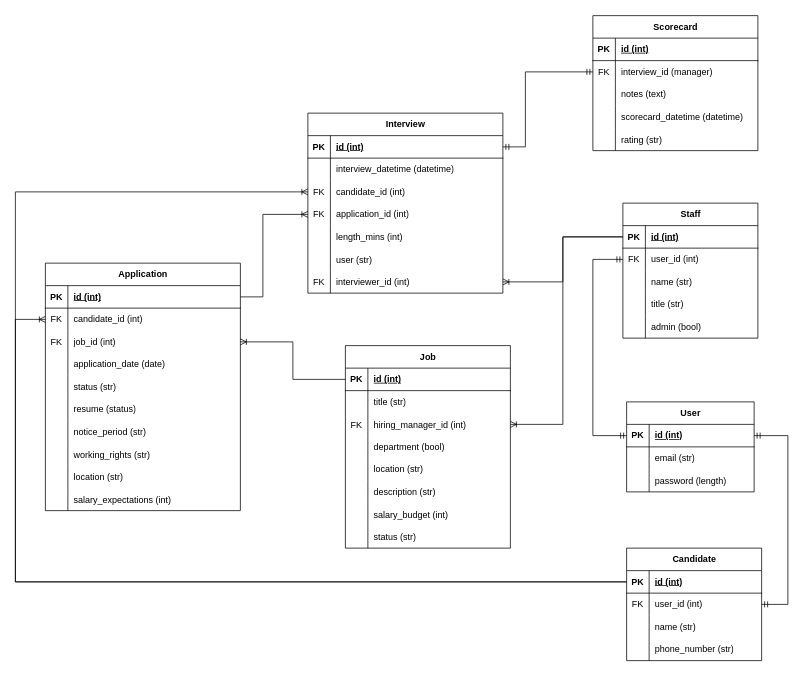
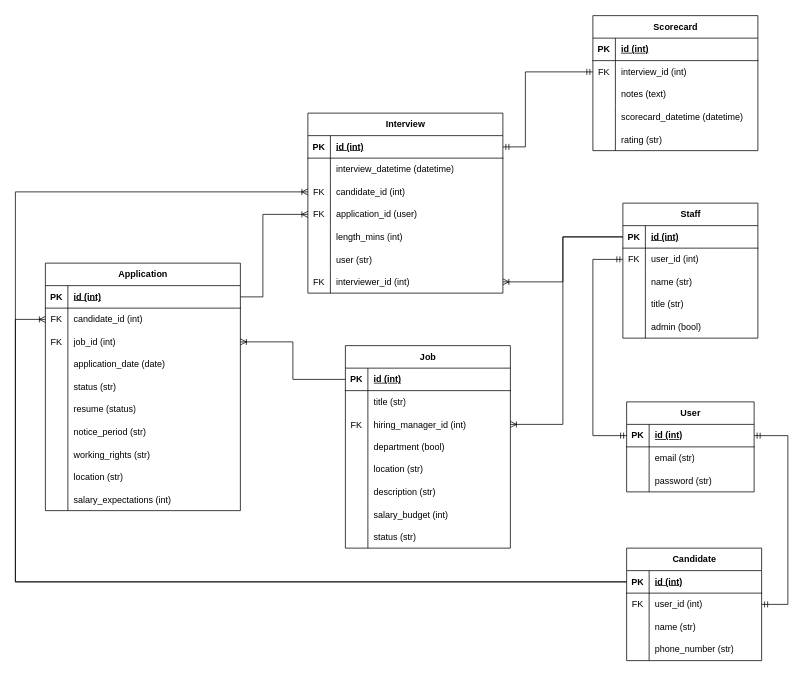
- <mxCell id="96" value="interview_id (manager)" style="shape=partialRectangle;connectable=0;fillColor=none;top=0;left=0;bottom=0;right=0;align=left;spacingLeft=6;overflow=hidden;whiteSpace=wrap;html=1;" parent="94" vertex="1"><mxGeometry x="30" width="190" height="30" as="geometry"><mxRectangle width="190" height="30" as="alternateBounds" /></mxGeometry></mxCell>
+ <mxCell id="96" value="interview_id (int)" style="shape=partialRectangle;connectable=0;fillColor=none;top=0;left=0;bottom=0;right=0;align=left;spacingLeft=6;overflow=hidden;whiteSpace=wrap;html=1;" parent="94" vertex="1"><mxGeometry x="30" width="190" height="30" as="geometry"><mxRectangle width="190" height="30" as="alternateBounds" /></mxGeometry></mxCell>
- <mxCell id="80" value="application_id (int)" style="shape=partialRectangle;connectable=0;fillColor=none;top=0;left=0;bottom=0;right=0;align=left;spacingLeft=6;overflow=hidden;whiteSpace=wrap;html=1;" parent="78" vertex="1"><mxGeometry x="30" width="230" height="30" as="geometry"><mxRectangle width="230" height="30" as="alternateBounds" /></mxGeometry></mxCell>
+ <mxCell id="80" value="application_id (user)" style="shape=partialRectangle;connectable=0;fillColor=none;top=0;left=0;bottom=0;right=0;align=left;spacingLeft=6;overflow=hidden;whiteSpace=wrap;html=1;" parent="78" vertex="1"><mxGeometry x="30" width="230" height="30" as="geometry"><mxRectangle width="230" height="30" as="alternateBounds" /></mxGeometry></mxCell>
- <mxCell id="67" value="password (length)" style="shape=partialRectangle;connectable=0;fillColor=none;top=0;left=0;bottom=0;right=0;align=left;spacingLeft=6;overflow=hidden;" parent="65" vertex="1"><mxGeometry x="30" width="140" height="30" as="geometry"><mxRectangle width="140" height="30" as="alternateBounds" /></mxGeometry></mxCell>
+ <mxCell id="67" value="password (str)" style="shape=partialRectangle;connectable=0;fillColor=none;top=0;left=0;bottom=0;right=0;align=left;spacingLeft=6;overflow=hidden;" parent="65" vertex="1"><mxGeometry x="30" width="140" height="30" as="geometry"><mxRectangle width="140" height="30" as="alternateBounds" /></mxGeometry></mxCell>
